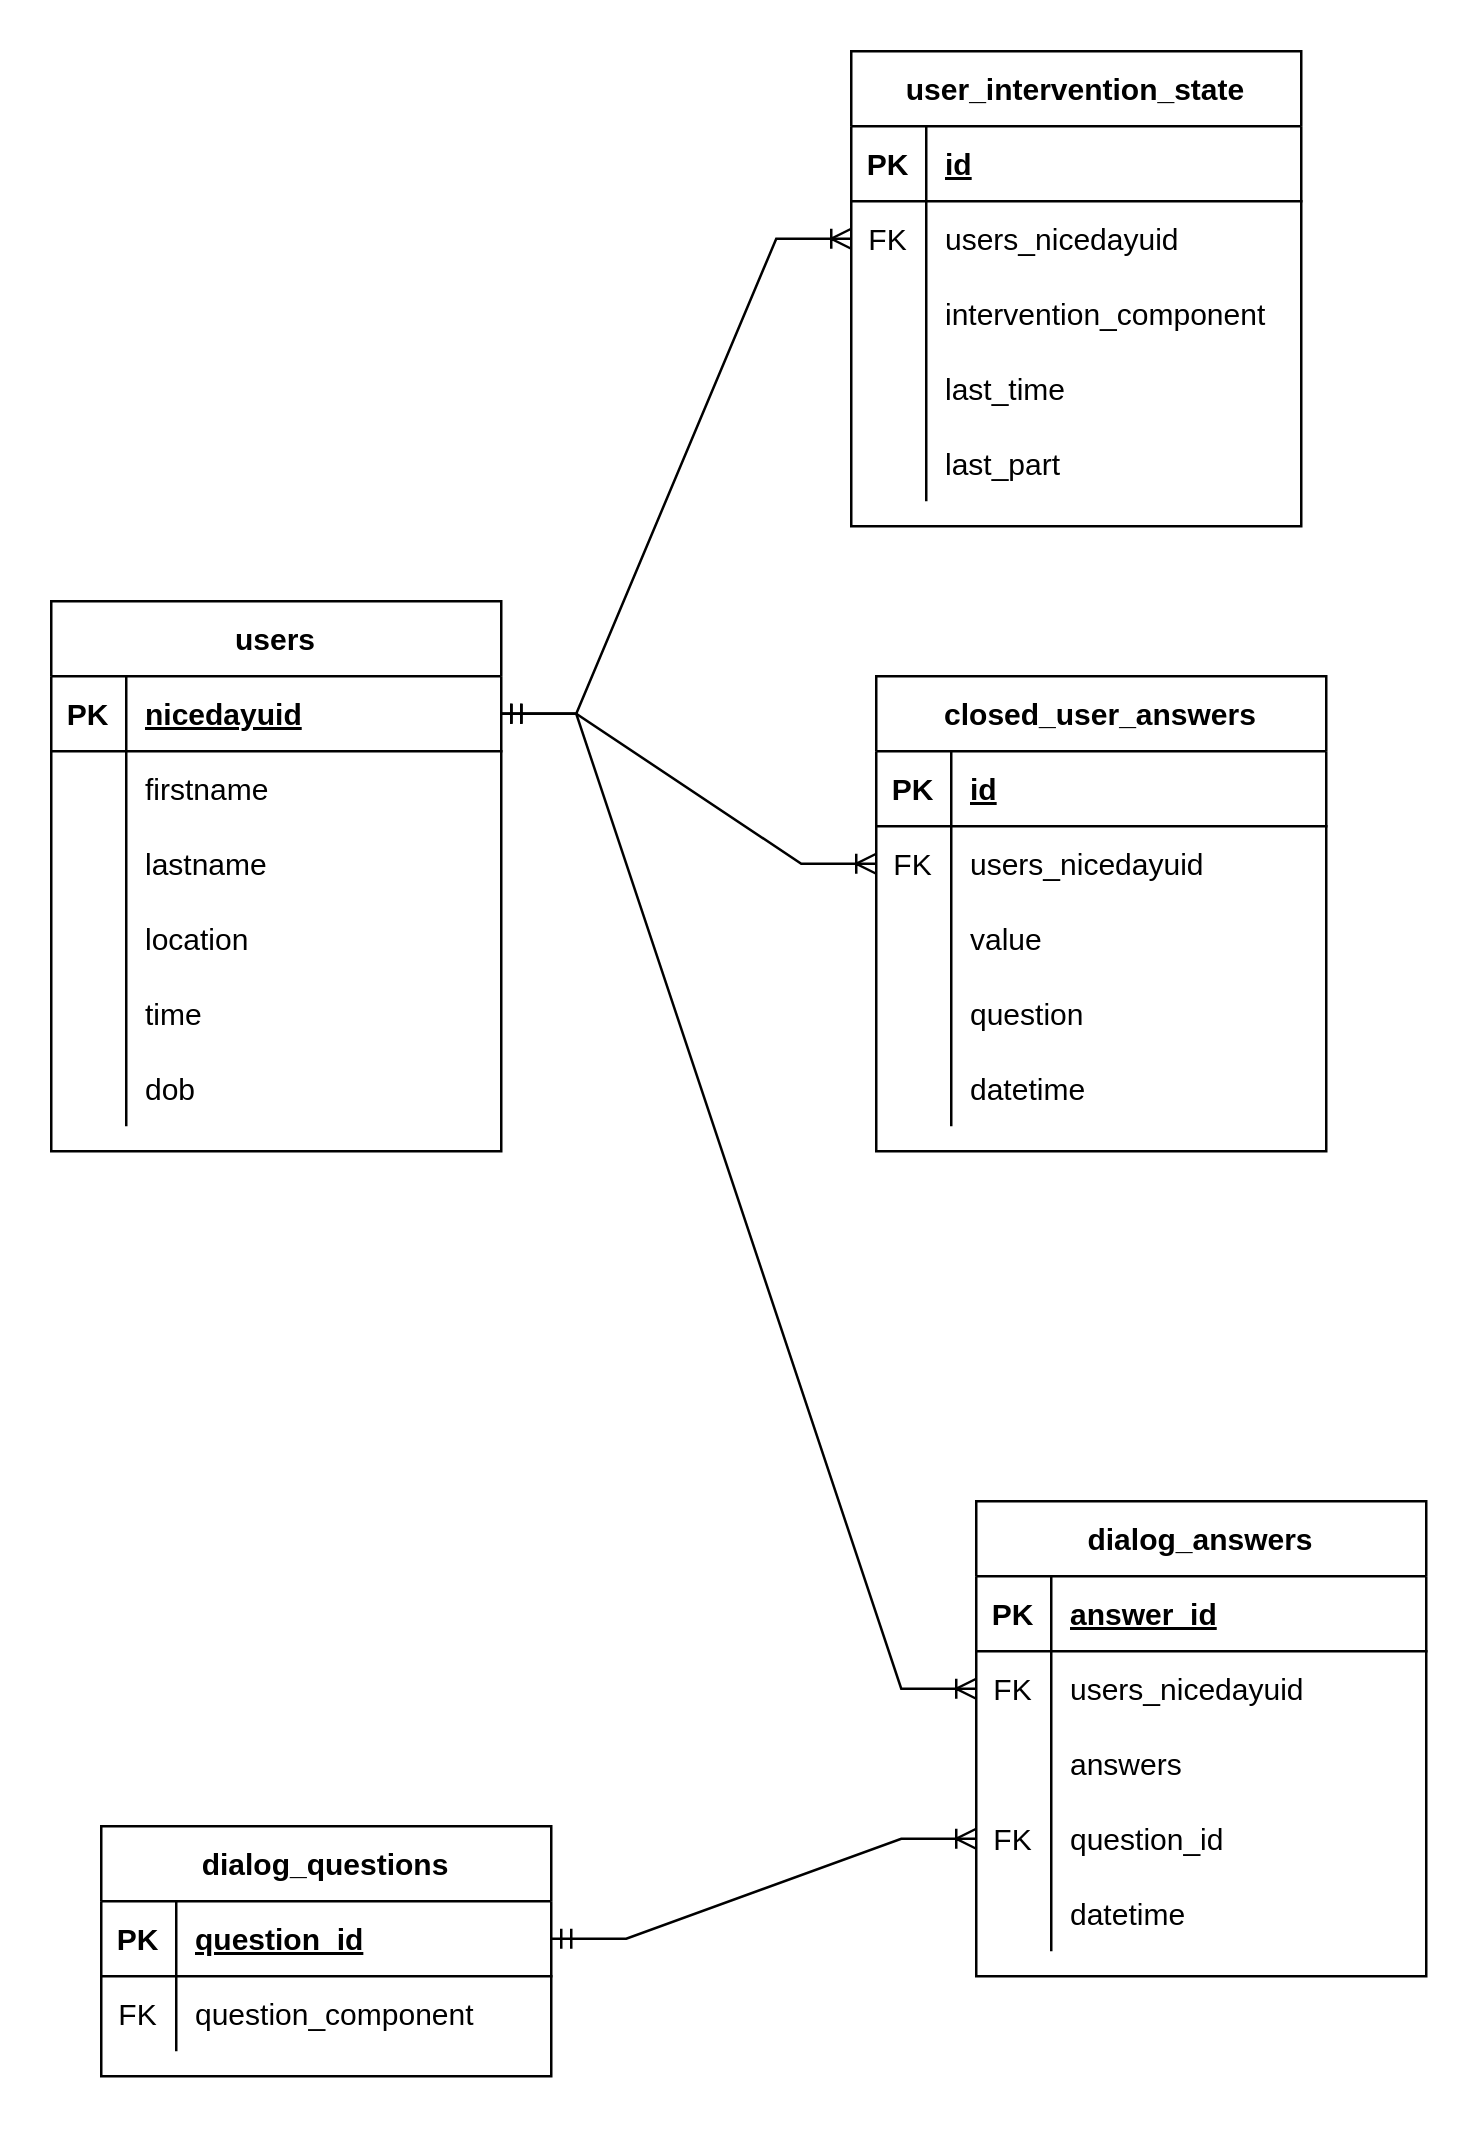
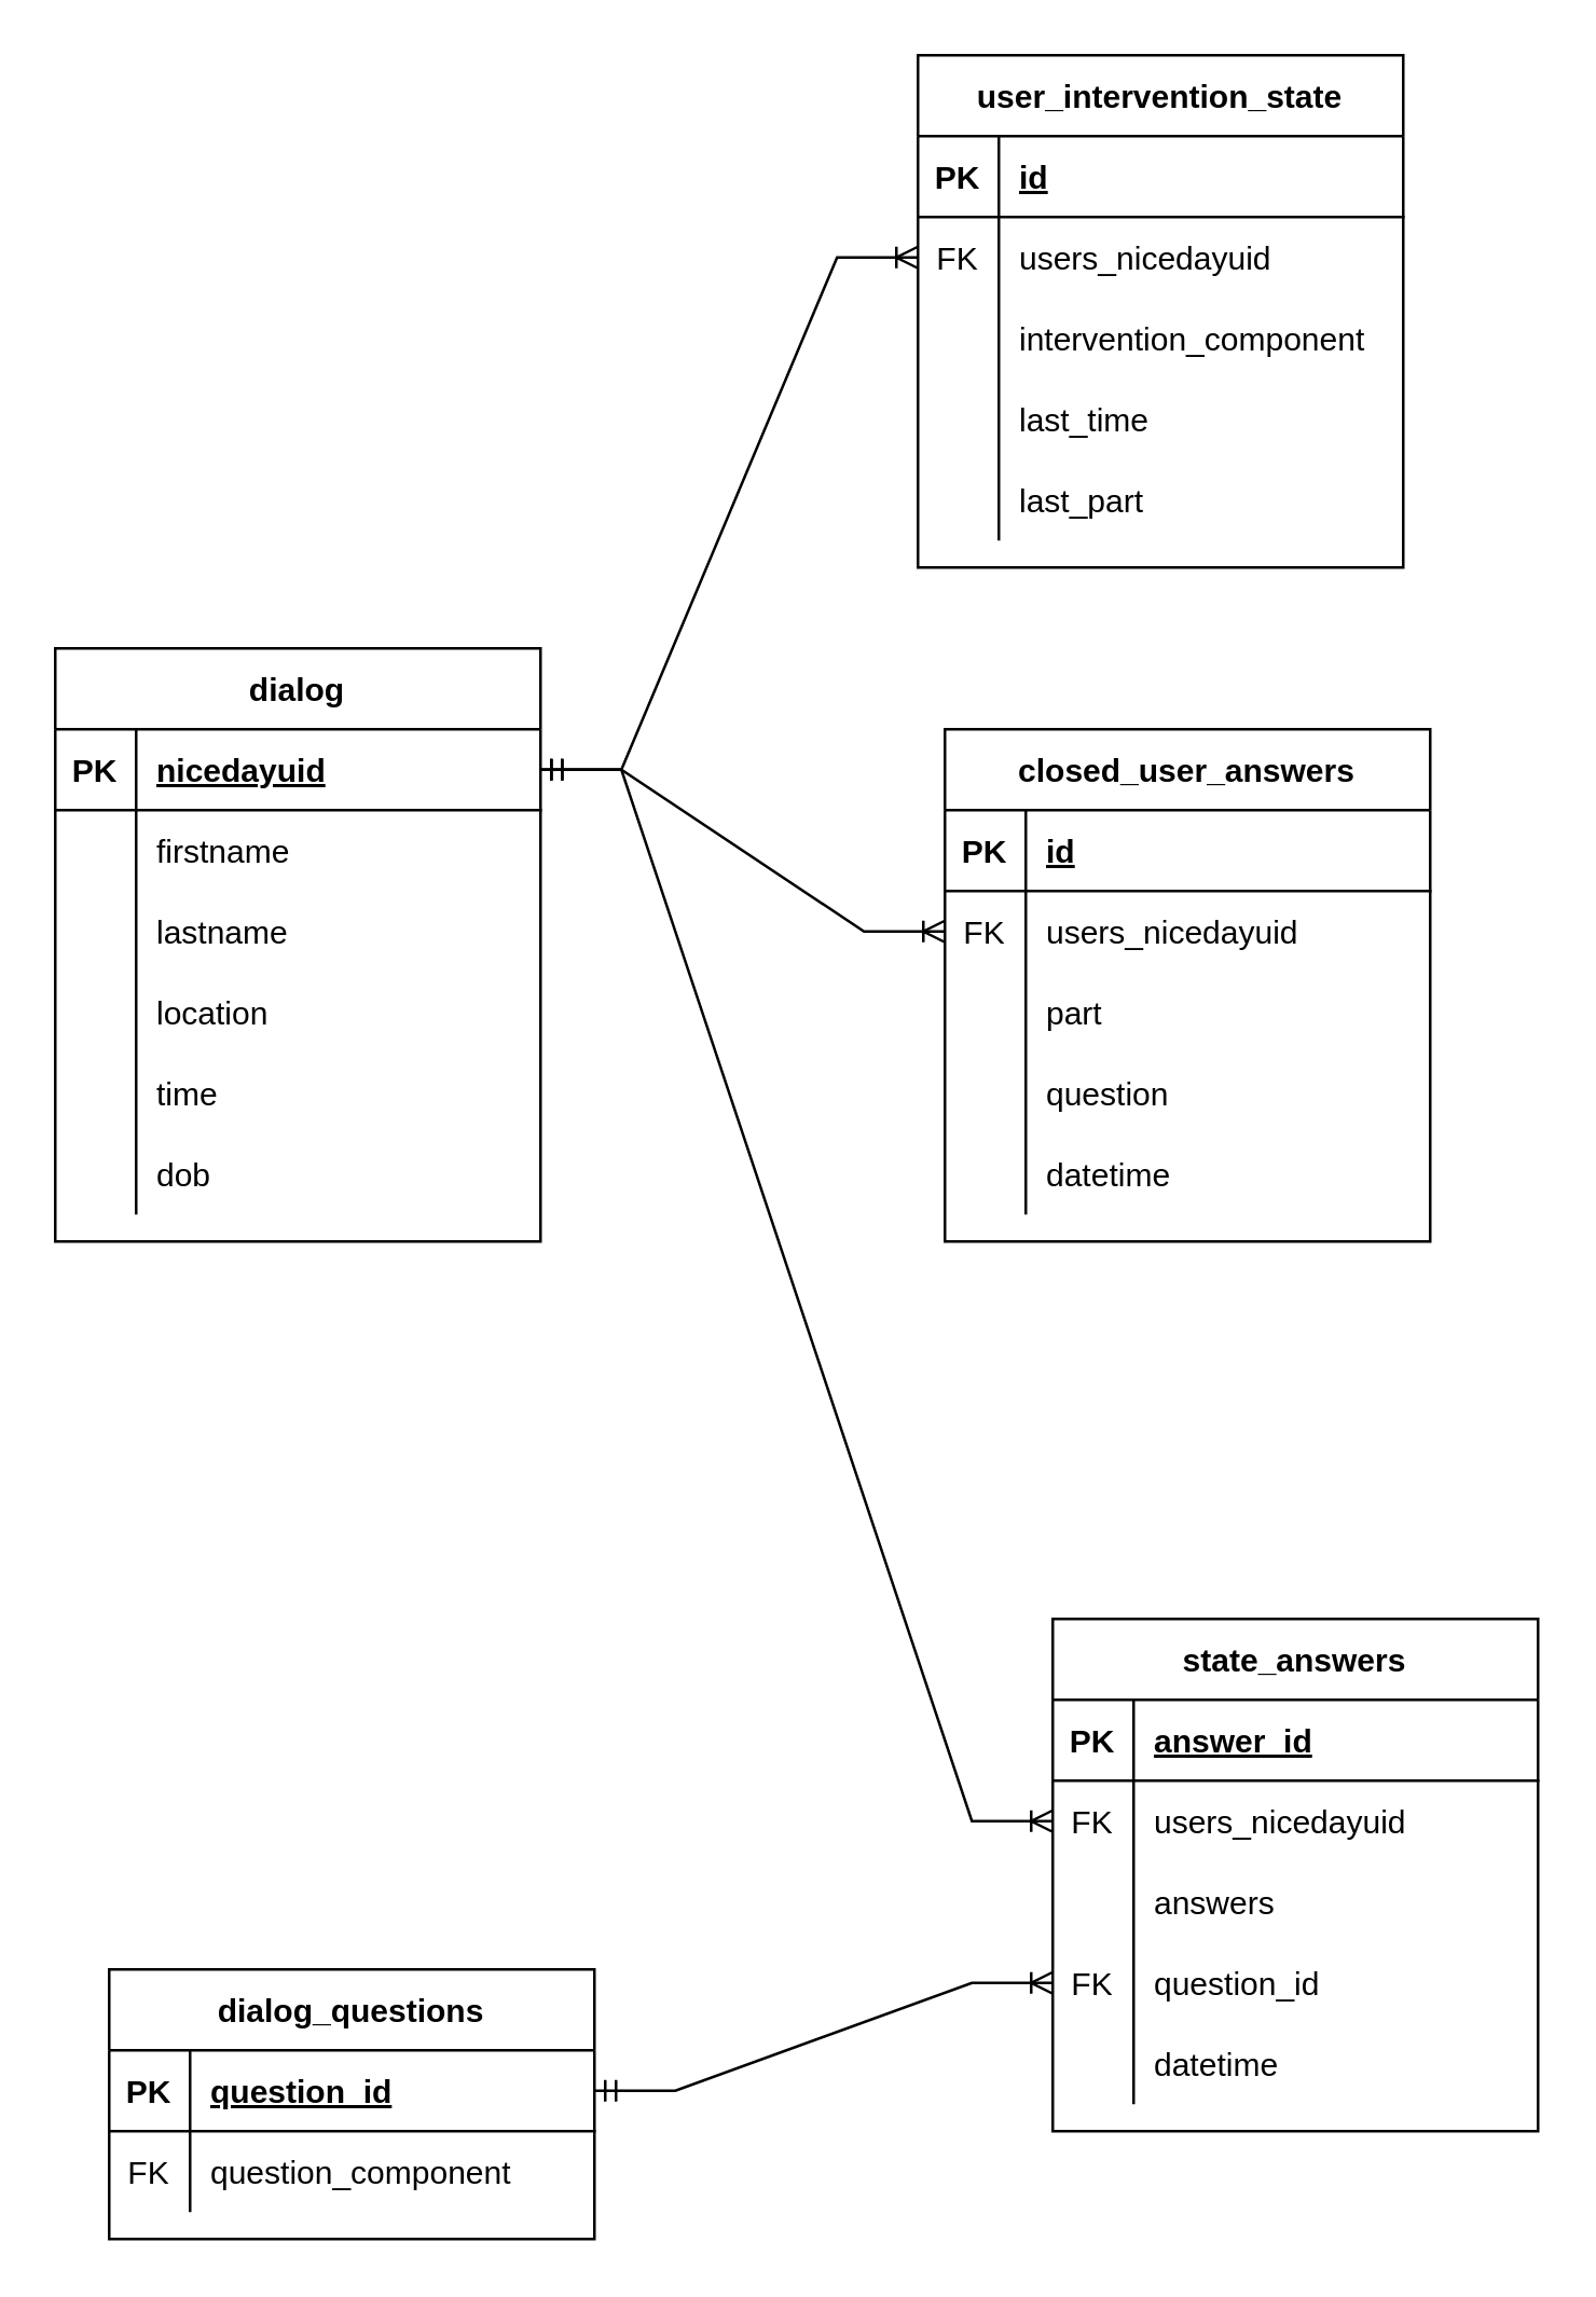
- <mxCell id="2" value="users" style="shape=table;startSize=30;container=1;collapsible=1;childLayout=tableLayout;fixedRows=1;rowLines=0;fontStyle=1;align=center;resizeLast=1;" vertex="1" parent="1"><mxGeometry x="20" y="240" width="180" height="220" as="geometry" /></mxCell>
+ <mxCell id="2" value="dialog" style="shape=table;startSize=30;container=1;collapsible=1;childLayout=tableLayout;fixedRows=1;rowLines=0;fontStyle=1;align=center;resizeLast=1;" vertex="1" parent="1"><mxGeometry x="20" y="240" width="180" height="220" as="geometry" /></mxCell>
- <mxCell id="30" value="value" style="shape=partialRectangle;connectable=0;fillColor=none;top=0;left=0;bottom=0;right=0;align=left;spacingLeft=6;overflow=hidden;" vertex="1" parent="28"><mxGeometry x="30" width="150" height="30" as="geometry"><mxRectangle width="150" height="30" as="alternateBounds" /></mxGeometry></mxCell>
+ <mxCell id="30" value="part" style="shape=partialRectangle;connectable=0;fillColor=none;top=0;left=0;bottom=0;right=0;align=left;spacingLeft=6;overflow=hidden;" vertex="1" parent="28"><mxGeometry x="30" width="150" height="30" as="geometry"><mxRectangle width="150" height="30" as="alternateBounds" /></mxGeometry></mxCell>
- <mxCell id="37" value="dialog_answers" style="shape=table;startSize=30;container=1;collapsible=1;childLayout=tableLayout;fixedRows=1;rowLines=0;fontStyle=1;align=center;resizeLast=1;" vertex="1" parent="1"><mxGeometry x="390" y="600" width="180" height="190" as="geometry" /></mxCell>
+ <mxCell id="37" value="state_answers" style="shape=table;startSize=30;container=1;collapsible=1;childLayout=tableLayout;fixedRows=1;rowLines=0;fontStyle=1;align=center;resizeLast=1;" vertex="1" parent="1"><mxGeometry x="390" y="600" width="180" height="190" as="geometry" /></mxCell>
